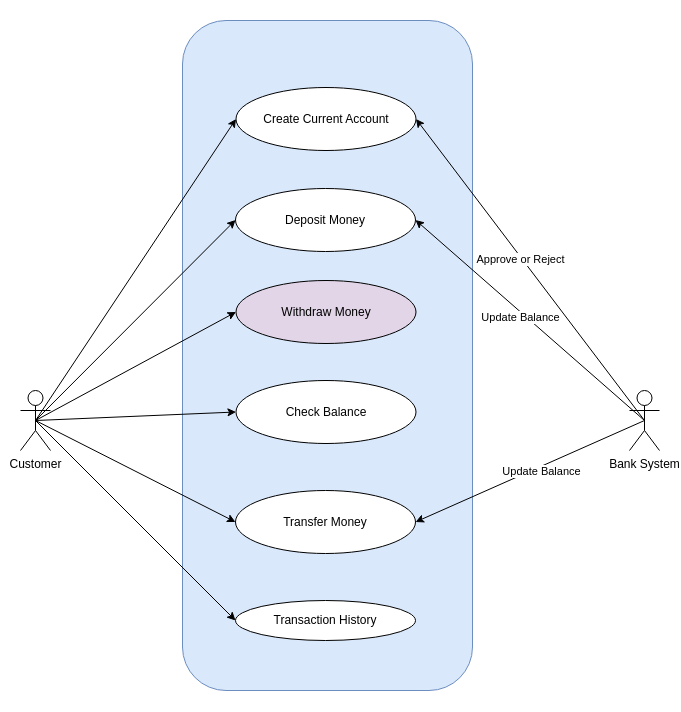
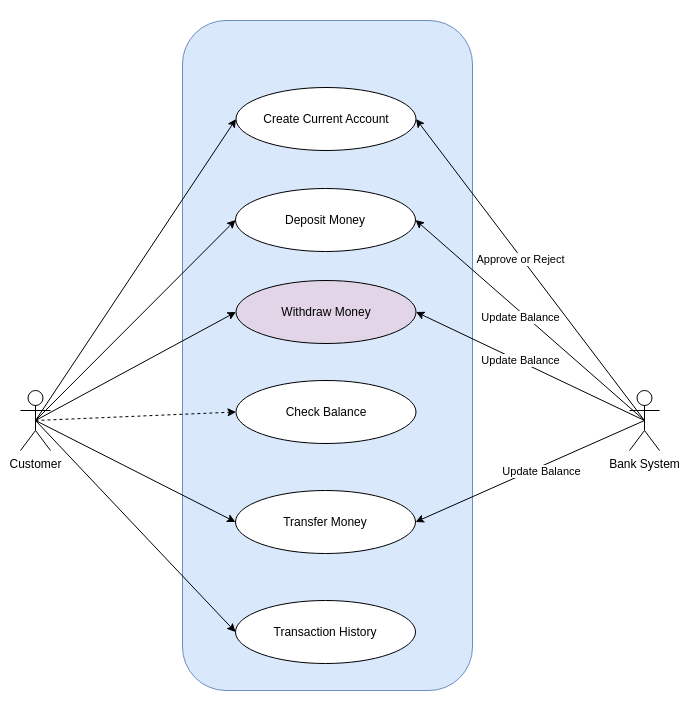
+ <mxCell id="18" value="" style="endArrow=classic;html=1;rounded=0;entryX=1;entryY=0.5;entryDx=0;entryDy=0;exitX=0.5;exitY=0.5;exitDx=0;exitDy=0;exitPerimeter=0;" edge="1" parent="1" source="16" target="6"><mxGeometry width="50" height="50" relative="1" as="geometry"><mxPoint x="615" y="480" as="sourcePoint" /><mxPoint x="425" y="280" as="targetPoint" /></mxGeometry></mxCell>
+ <mxCell id="19" value="Update Balance" style="edgeLabel;html=1;align=center;verticalAlign=middle;resizable=0;points=[];" connectable="0" vertex="1" parent="18"><mxGeometry x="-0.3" y="2" relative="1" as="geometry"><mxPoint x="-43" y="-24" as="offset" /></mxGeometry></mxCell>
- <mxCell id="13" value="" style="endArrow=classic;html=1;rounded=0;entryX=0;entryY=0.5;entryDx=0;entryDy=0;exitX=0.5;exitY=0.5;exitDx=0;exitDy=0;exitPerimeter=0;" edge="1" parent="1" source="3" target="7"><mxGeometry width="50" height="50" relative="1" as="geometry"><mxPoint x="55" y="440" as="sourcePoint" /><mxPoint x="255" y="240" as="targetPoint" /></mxGeometry></mxCell>
+ <mxCell id="13" value="" style="endArrow=classic;html=1;rounded=0;entryX=0;entryY=0.5;entryDx=0;entryDy=0;exitX=0.5;exitY=0.5;exitDx=0;exitDy=0;exitPerimeter=0;dashed=1;" edge="1" parent="1" source="3" target="7"><mxGeometry width="50" height="50" relative="1" as="geometry"><mxPoint x="55" y="440" as="sourcePoint" /><mxPoint x="255" y="240" as="targetPoint" /></mxGeometry></mxCell>
- <mxCell id="9" value="Transaction History" style="ellipse;whiteSpace=wrap;html=1;" vertex="1" parent="1"><mxGeometry x="235" y="600" width="180" height="40" as="geometry" /></mxCell>
+ <mxCell id="9" value="Transaction History" style="ellipse;whiteSpace=wrap;html=1;" vertex="1" parent="1"><mxGeometry x="235" y="600" width="180" height="63" as="geometry" /></mxCell>
